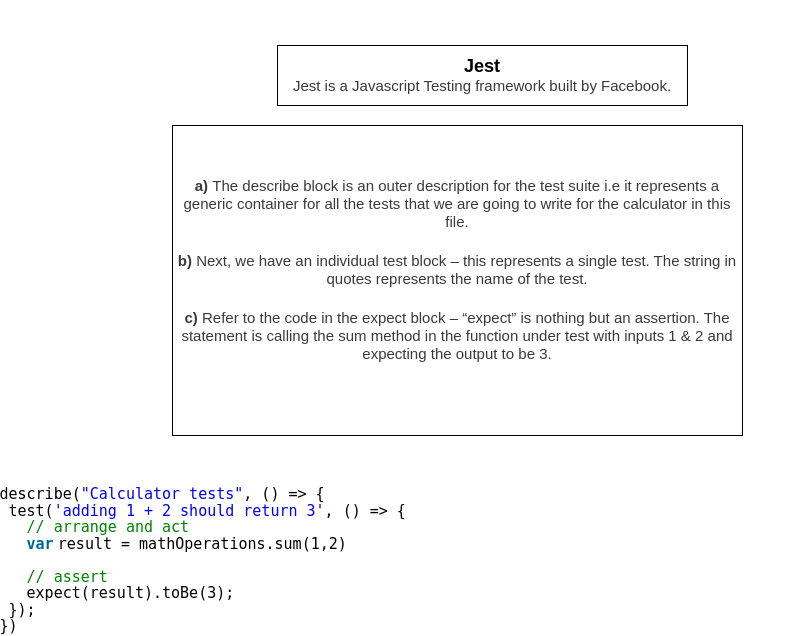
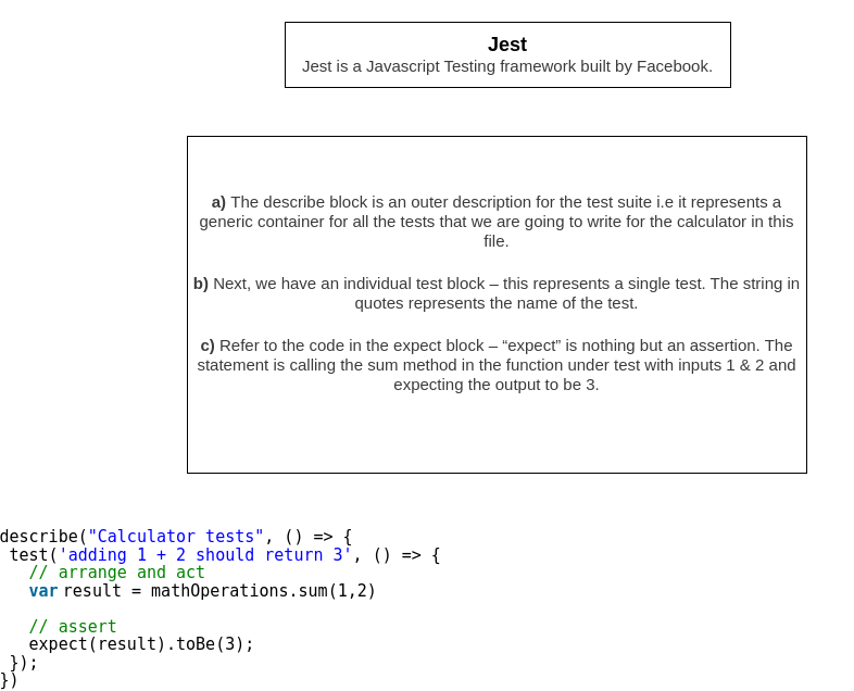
- <mxCell id="2" value="&lt;font style=&quot;font-size: 18px&quot;&gt;&lt;b&gt;Jest&lt;/b&gt;&lt;/font&gt;&lt;br&gt;&lt;span style=&quot;color: rgb(58 , 58 , 58) ; font-family: &amp;#34;work sans&amp;#34; , sans-serif ; font-size: 15px ; background-color: rgb(255 , 255 , 255)&quot;&gt;Jest is a Javascript Testing framework built by Facebook.&lt;/span&gt;" style="rounded=0;whiteSpace=wrap;html=1;" parent="1" vertex="1"><mxGeometry x="125" y="45" width="410" height="60" as="geometry" /></mxCell>
+ <mxCell id="2" value="&lt;font style=&quot;font-size: 18px&quot;&gt;&lt;b&gt;Jest&lt;/b&gt;&lt;/font&gt;&lt;br&gt;&lt;span style=&quot;color: rgb(58 , 58 , 58) ; font-family: &amp;#34;work sans&amp;#34; , sans-serif ; font-size: 15px ; background-color: rgb(255 , 255 , 255)&quot;&gt;Jest is a Javascript Testing framework built by Facebook.&lt;/span&gt;" style="rounded=0;whiteSpace=wrap;html=1;" parent="1" vertex="1"><mxGeometry x="110" y="20" width="410" height="60" as="geometry" /></mxCell>
